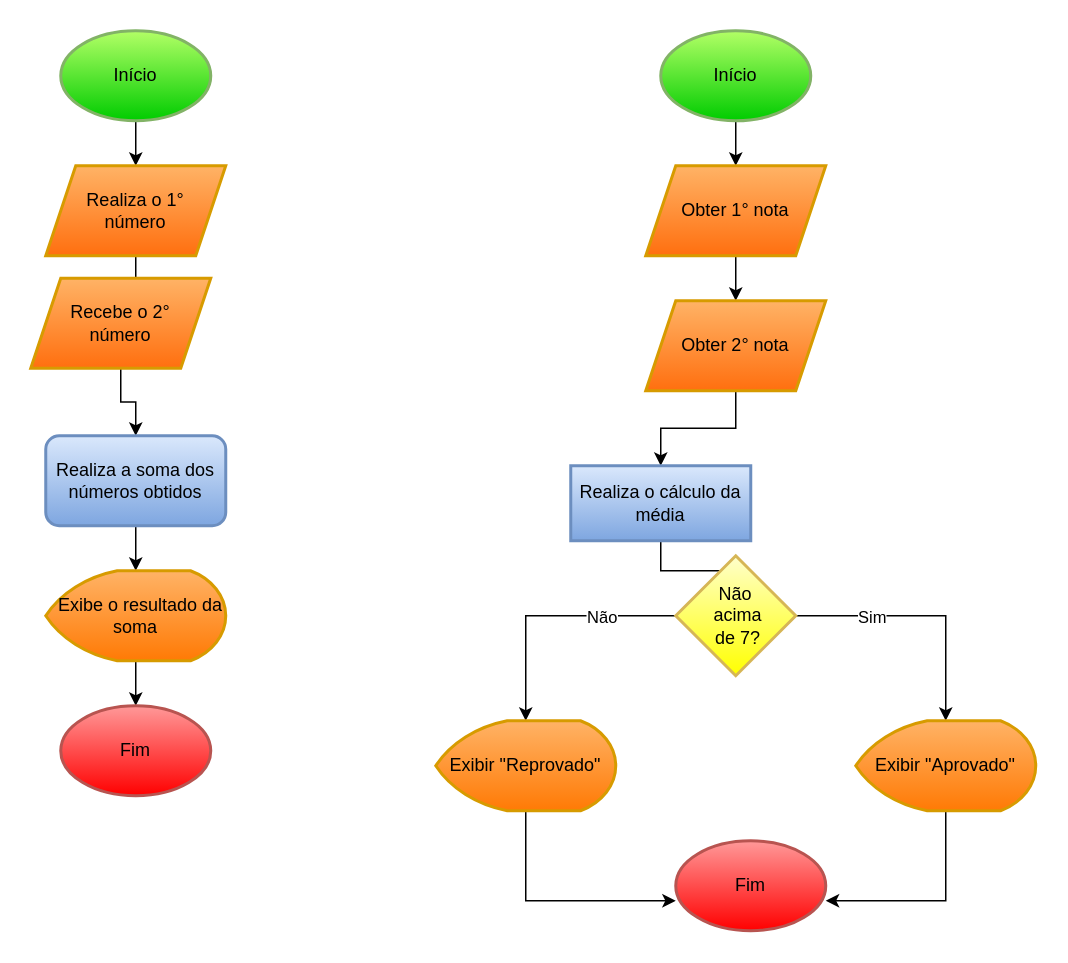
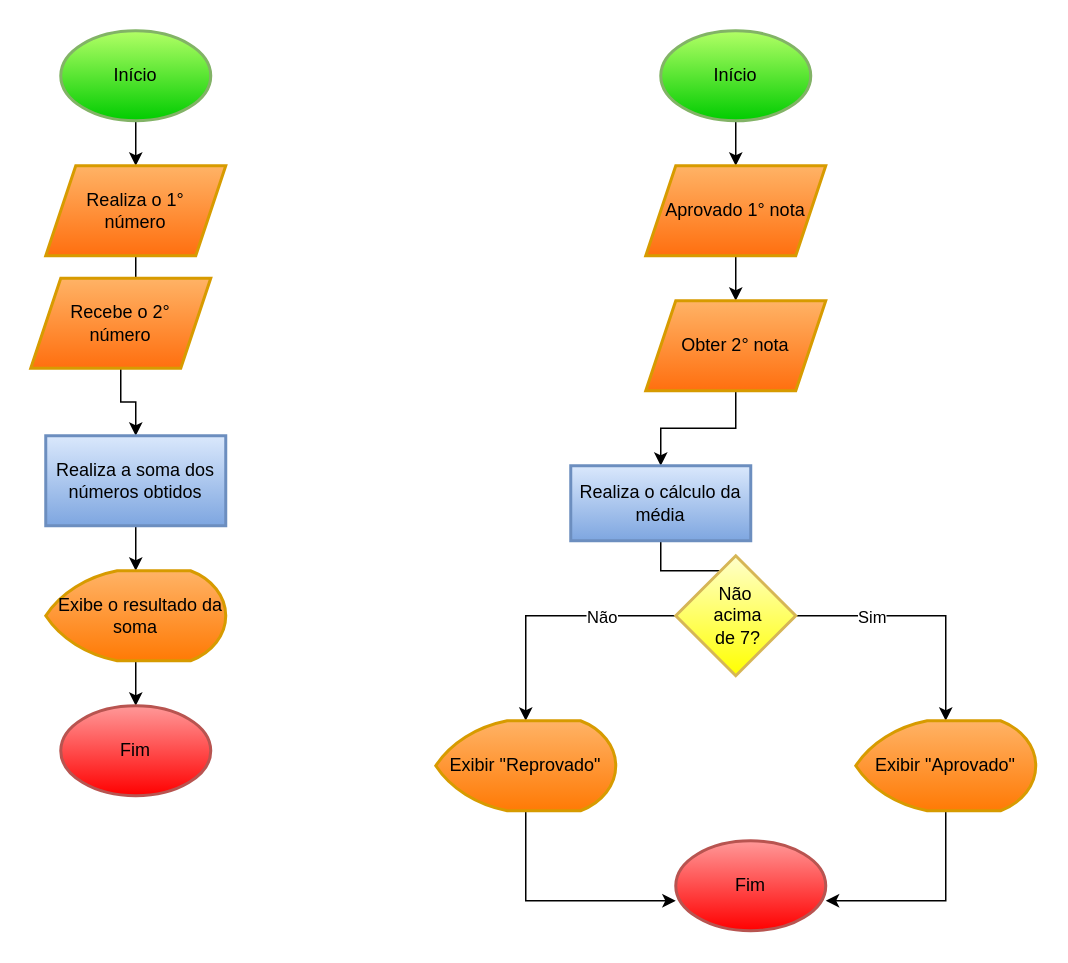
- <mxCell id="16" value="Obter 1° nota" style="shape=parallelogram;perimeter=parallelogramPerimeter;whiteSpace=wrap;html=1;fixedSize=1;fillColor=#FFB366;strokeWidth=2;strokeColor=#d79b00;gradientColor=#FF6F0F;" vertex="1" parent="1"><mxGeometry x="430" y="110" width="120" height="60" as="geometry" /></mxCell>
+ <mxCell id="16" value="Aprovado 1° nota" style="shape=parallelogram;perimeter=parallelogramPerimeter;whiteSpace=wrap;html=1;fixedSize=1;fillColor=#FFB366;strokeWidth=2;strokeColor=#d79b00;gradientColor=#FF6F0F;" vertex="1" parent="1"><mxGeometry x="430" y="110" width="120" height="60" as="geometry" /></mxCell>
- <mxCell id="9" value="Realiza a soma dos números obtidos" style="whiteSpace=wrap;html=1;strokeWidth=2;fillColor=#dae8fc;strokeColor=#6c8ebf;gradientColor=#7ea6e0;rounded=1;" vertex="1" parent="1"><mxGeometry x="30" y="290" width="120" height="60" as="geometry" /></mxCell>
+ <mxCell id="9" value="Realiza a soma dos números obtidos" style="whiteSpace=wrap;html=1;strokeWidth=2;fillColor=#dae8fc;strokeColor=#6c8ebf;gradientColor=#7ea6e0;" vertex="1" parent="1"><mxGeometry x="30" y="290" width="120" height="60" as="geometry" /></mxCell>
